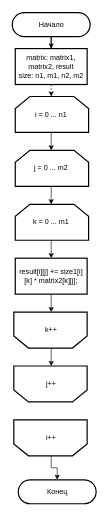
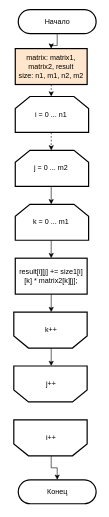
- <mxCell id="3" value="Начало" style="html=1;dashed=0;whitespace=wrap;shape=mxgraph.dfd.start;strokeWidth=2;" parent="1" vertex="1"><mxGeometry x="20" y="20" width="130" height="40" as="geometry" /></mxCell>
+ <mxCell id="3" value="Начало" style="html=1;dashed=0;whitespace=wrap;shape=mxgraph.dfd.start;strokeWidth=2;" parent="1" vertex="1"><mxGeometry x="30" y="15" width="130" height="40" as="geometry" /></mxCell>
- <mxCell id="5" value="matrix: matrix1, matrix2, result&lt;br&gt;size: n1, m1, n2, m2" style="rounded=0;whiteSpace=wrap;html=1;strokeWidth=2;" parent="1" vertex="1"><mxGeometry x="25" y="80" width="120" height="60" as="geometry" /></mxCell>
+ <mxCell id="5" value="matrix: matrix1, matrix2, result&lt;br&gt;size: n1, m1, n2, m2" style="rounded=0;whiteSpace=wrap;html=1;strokeWidth=2;fillColor=#ffe6cc;" parent="1" vertex="1"><mxGeometry x="25" y="80" width="120" height="60" as="geometry" /></mxCell>
- <mxCell id="9" style="edgeStyle=orthogonalEdgeStyle;rounded=0;orthogonalLoop=1;jettySize=auto;html=1;exitX=0.5;exitY=1;exitDx=0;exitDy=0;exitPerimeter=0;entryX=0.5;entryY=0;entryDx=0;entryDy=0;entryPerimeter=0;" parent="1" source="10" target="12" edge="1"><mxGeometry relative="1" as="geometry" /></mxCell>
+ <mxCell id="9" style="edgeStyle=orthogonalEdgeStyle;rounded=0;orthogonalLoop=1;jettySize=auto;html=1;exitX=0.5;exitY=1;exitDx=0;exitDy=0;exitPerimeter=0;entryX=0.5;entryY=0;entryDx=0;entryDy=0;entryPerimeter=0;dashed=1;" parent="1" source="10" target="12" edge="1"><mxGeometry relative="1" as="geometry" /></mxCell>
